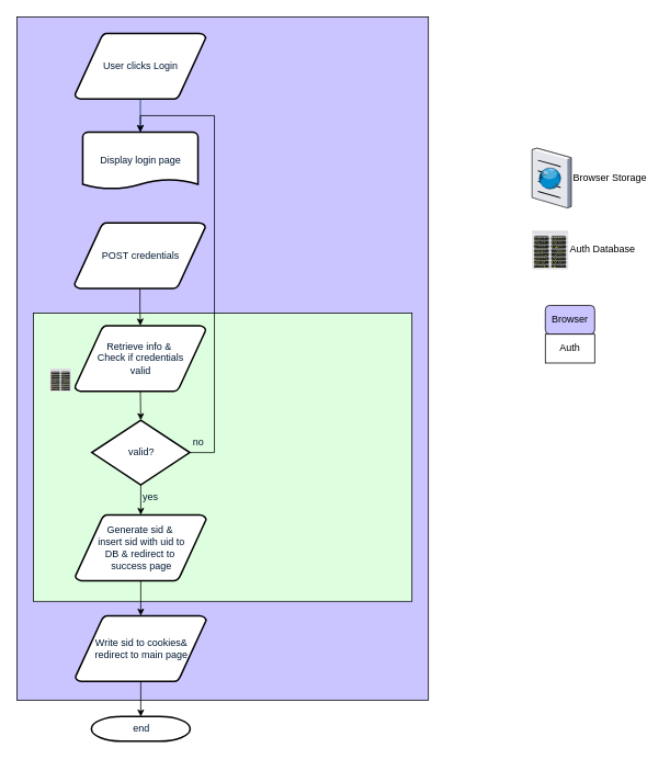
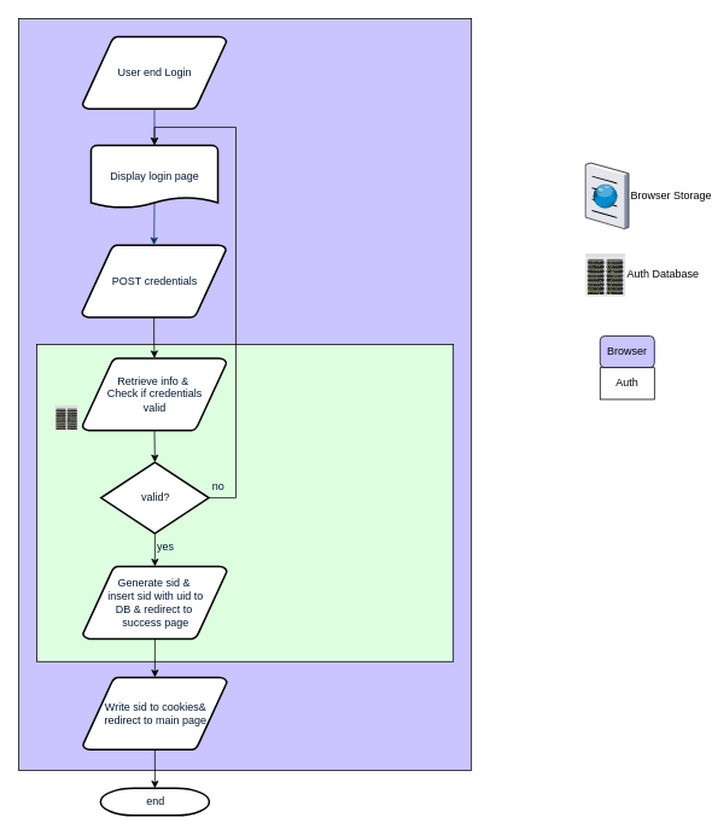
- <mxCell id="5" value="User clicks Login" style="shape=mxgraph.flowchart.data;fillColor=#FFFFFF;strokeColor=#000000;strokeWidth=2;gradientColor=none;gradientDirection=north;fontColor=#001933;fontStyle=0;html=1;" parent="1" vertex="1"><mxGeometry x="90.5" y="40" width="159" height="80" as="geometry" /></mxCell>
+ <mxCell id="5" value="User end Login" style="shape=mxgraph.flowchart.data;fillColor=#FFFFFF;strokeColor=#000000;strokeWidth=2;gradientColor=none;gradientDirection=north;fontColor=#001933;fontStyle=0;html=1;" parent="1" vertex="1"><mxGeometry x="90.5" y="40" width="159" height="80" as="geometry" /></mxCell>
+ <mxCell id="9" style="fontColor=#001933;fontStyle=1;strokeColor=#003366;strokeWidth=1;html=1;entryX=0.5;entryY=0;entryDx=0;entryDy=0;entryPerimeter=0;exitX=0.5;exitY=0.9;exitDx=0;exitDy=0;exitPerimeter=0;" parent="1" source="24" target="7" edge="1"><mxGeometry relative="1" as="geometry"><mxPoint x="170" y="240" as="sourcePoint" /><mxPoint x="170" y="300" as="targetPoint" /></mxGeometry></mxCell>
